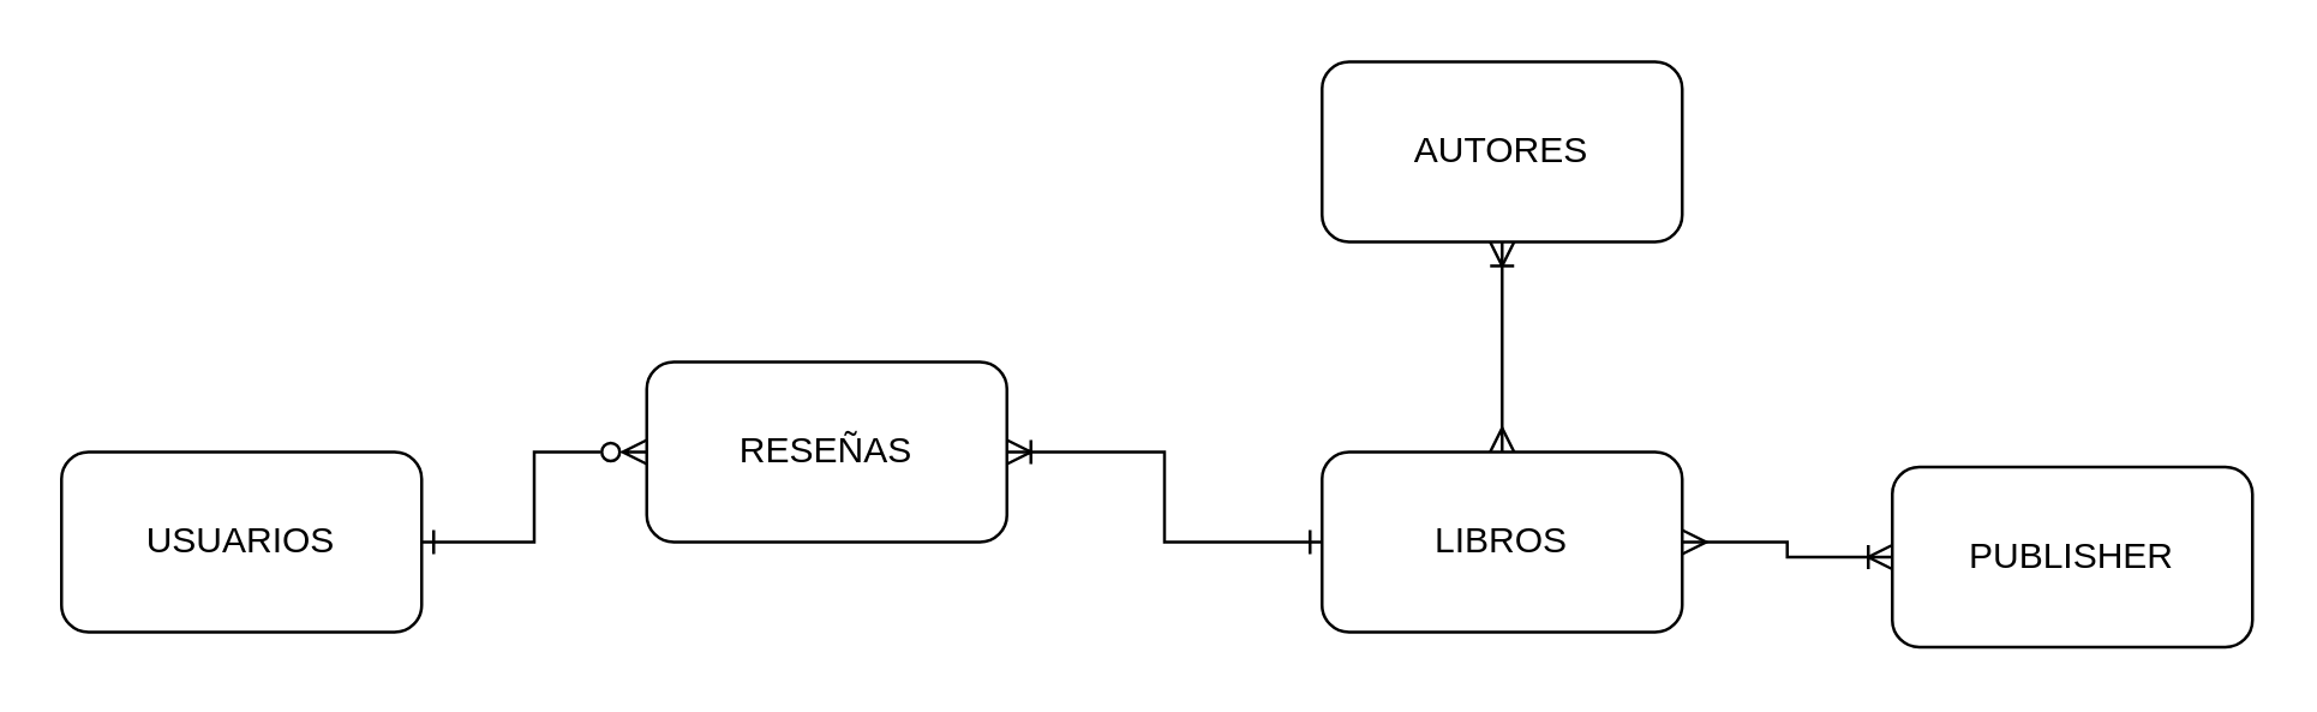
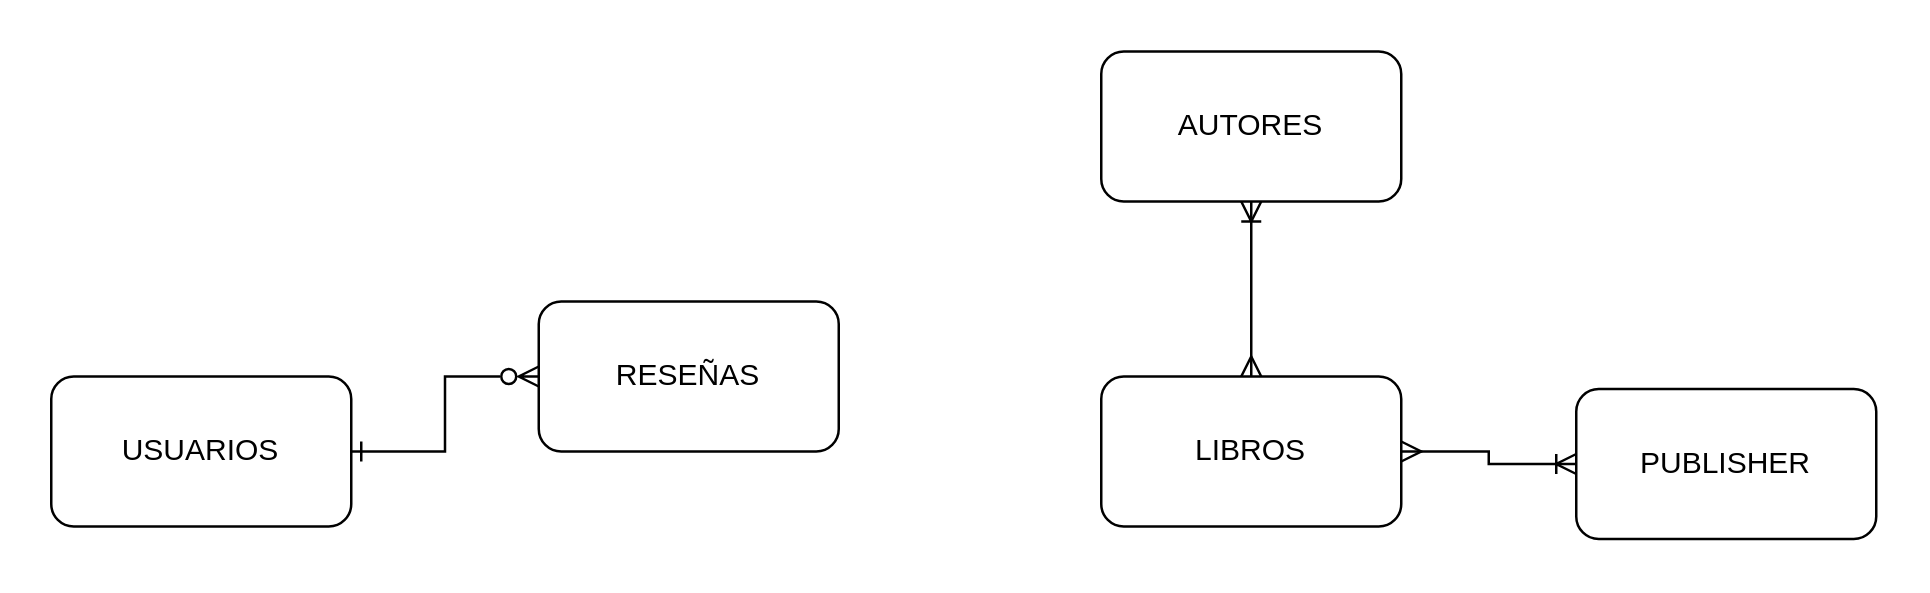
- <mxCell id="7" style="edgeStyle=orthogonalEdgeStyle;rounded=0;orthogonalLoop=1;jettySize=auto;html=1;entryX=0;entryY=0.5;entryDx=0;entryDy=0;endArrow=ERone;endFill=0;startArrow=ERoneToMany;startFill=0;" parent="1" source="8" target="6" edge="1"><mxGeometry relative="1" as="geometry" /></mxCell>
